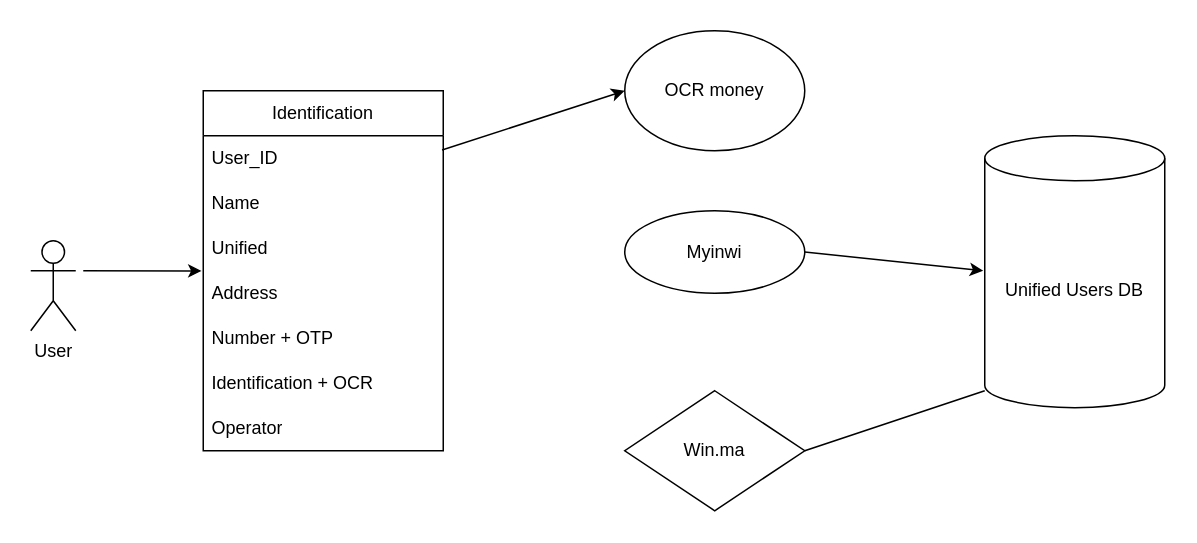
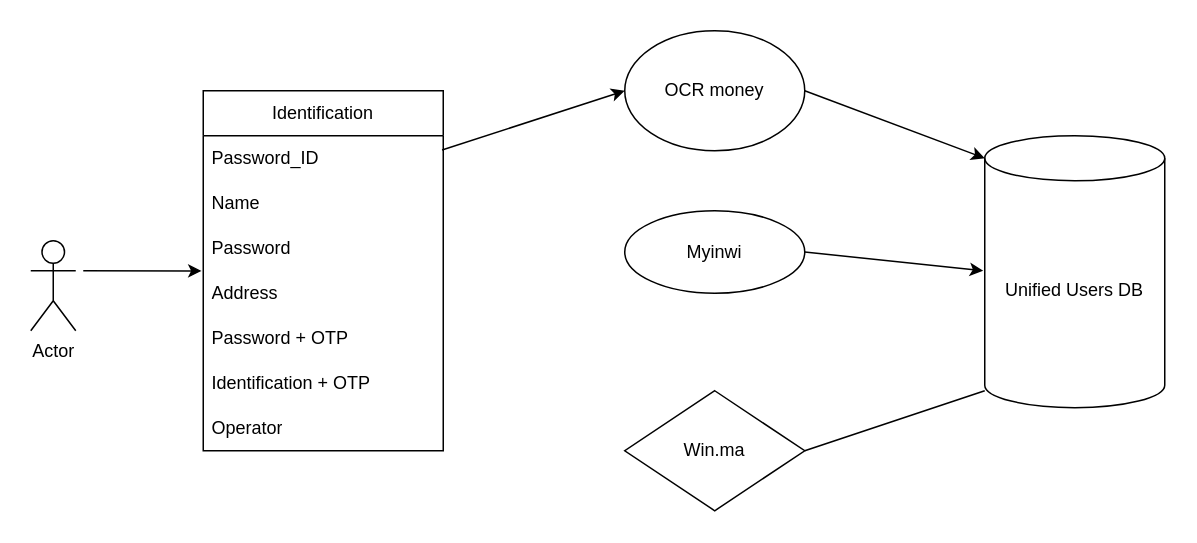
+ <mxCell id="17" value="" style="endArrow=classic;html=1;rounded=0;entryX=0;entryY=0;entryDx=0;entryDy=15;entryPerimeter=0;exitX=1;exitY=0.5;exitDx=0;exitDy=0;" edge="1" parent="1" source="15" target="10"><mxGeometry width="50" height="50" relative="1" as="geometry"><mxPoint x="536" y="100" as="sourcePoint" /><mxPoint x="586" y="50" as="targetPoint" /></mxGeometry></mxCell>
- <mxCell id="3" value="User_ID&lt;span style=&quot;white-space: pre;&quot;&gt;&#09;&lt;span style=&quot;white-space: pre;&quot;&gt;&#09;&lt;/span&gt;&lt;/span&gt;" style="text;strokeColor=none;fillColor=none;align=left;verticalAlign=middle;spacingLeft=4;spacingRight=4;overflow=hidden;points=[[0,0.5],[1,0.5]];portConstraint=eastwest;rotatable=0;whiteSpace=wrap;html=1;" vertex="1" parent="2"><mxGeometry y="30" width="160" height="30" as="geometry" /></mxCell>
+ <mxCell id="3" value="Password_ID&lt;span style=&quot;white-space: pre;&quot;&gt;&#09;&lt;span style=&quot;white-space: pre;&quot;&gt;&#09;&lt;/span&gt;&lt;/span&gt;" style="text;strokeColor=none;fillColor=none;align=left;verticalAlign=middle;spacingLeft=4;spacingRight=4;overflow=hidden;points=[[0,0.5],[1,0.5]];portConstraint=eastwest;rotatable=0;whiteSpace=wrap;html=1;" vertex="1" parent="2"><mxGeometry y="30" width="160" height="30" as="geometry" /></mxCell>
- <mxCell id="5" value="Unified" style="text;strokeColor=none;fillColor=none;align=left;verticalAlign=middle;spacingLeft=4;spacingRight=4;overflow=hidden;points=[[0,0.5],[1,0.5]];portConstraint=eastwest;rotatable=0;whiteSpace=wrap;html=1;" vertex="1" parent="2"><mxGeometry y="90" width="160" height="30" as="geometry" /></mxCell>
+ <mxCell id="5" value="Password" style="text;strokeColor=none;fillColor=none;align=left;verticalAlign=middle;spacingLeft=4;spacingRight=4;overflow=hidden;points=[[0,0.5],[1,0.5]];portConstraint=eastwest;rotatable=0;whiteSpace=wrap;html=1;" vertex="1" parent="2"><mxGeometry y="90" width="160" height="30" as="geometry" /></mxCell>
- <mxCell id="7" value="Number + OTP" style="text;strokeColor=none;fillColor=none;align=left;verticalAlign=middle;spacingLeft=4;spacingRight=4;overflow=hidden;points=[[0,0.5],[1,0.5]];portConstraint=eastwest;rotatable=0;whiteSpace=wrap;html=1;" vertex="1" parent="2"><mxGeometry y="150" width="160" height="30" as="geometry" /></mxCell>
+ <mxCell id="7" value="Password + OTP" style="text;strokeColor=none;fillColor=none;align=left;verticalAlign=middle;spacingLeft=4;spacingRight=4;overflow=hidden;points=[[0,0.5],[1,0.5]];portConstraint=eastwest;rotatable=0;whiteSpace=wrap;html=1;" vertex="1" parent="2"><mxGeometry y="150" width="160" height="30" as="geometry" /></mxCell>
- <mxCell id="11" value="User" style="shape=umlActor;verticalLabelPosition=bottom;verticalAlign=top;html=1;outlineConnect=0;" vertex="1" parent="1"><mxGeometry x="20" y="160" width="30" height="60" as="geometry" /></mxCell>
+ <mxCell id="11" value="Actor" style="shape=umlActor;verticalLabelPosition=bottom;verticalAlign=top;html=1;outlineConnect=0;" vertex="1" parent="1"><mxGeometry x="20" y="160" width="30" height="60" as="geometry" /></mxCell>
- <mxCell id="8" value="Identification + OCR" style="text;strokeColor=none;fillColor=none;align=left;verticalAlign=middle;spacingLeft=4;spacingRight=4;overflow=hidden;points=[[0,0.5],[1,0.5]];portConstraint=eastwest;rotatable=0;whiteSpace=wrap;html=1;" vertex="1" parent="2"><mxGeometry y="180" width="160" height="30" as="geometry" /></mxCell>
+ <mxCell id="8" value="Identification + OTP" style="text;strokeColor=none;fillColor=none;align=left;verticalAlign=middle;spacingLeft=4;spacingRight=4;overflow=hidden;points=[[0,0.5],[1,0.5]];portConstraint=eastwest;rotatable=0;whiteSpace=wrap;html=1;" vertex="1" parent="2"><mxGeometry y="180" width="160" height="30" as="geometry" /></mxCell>
